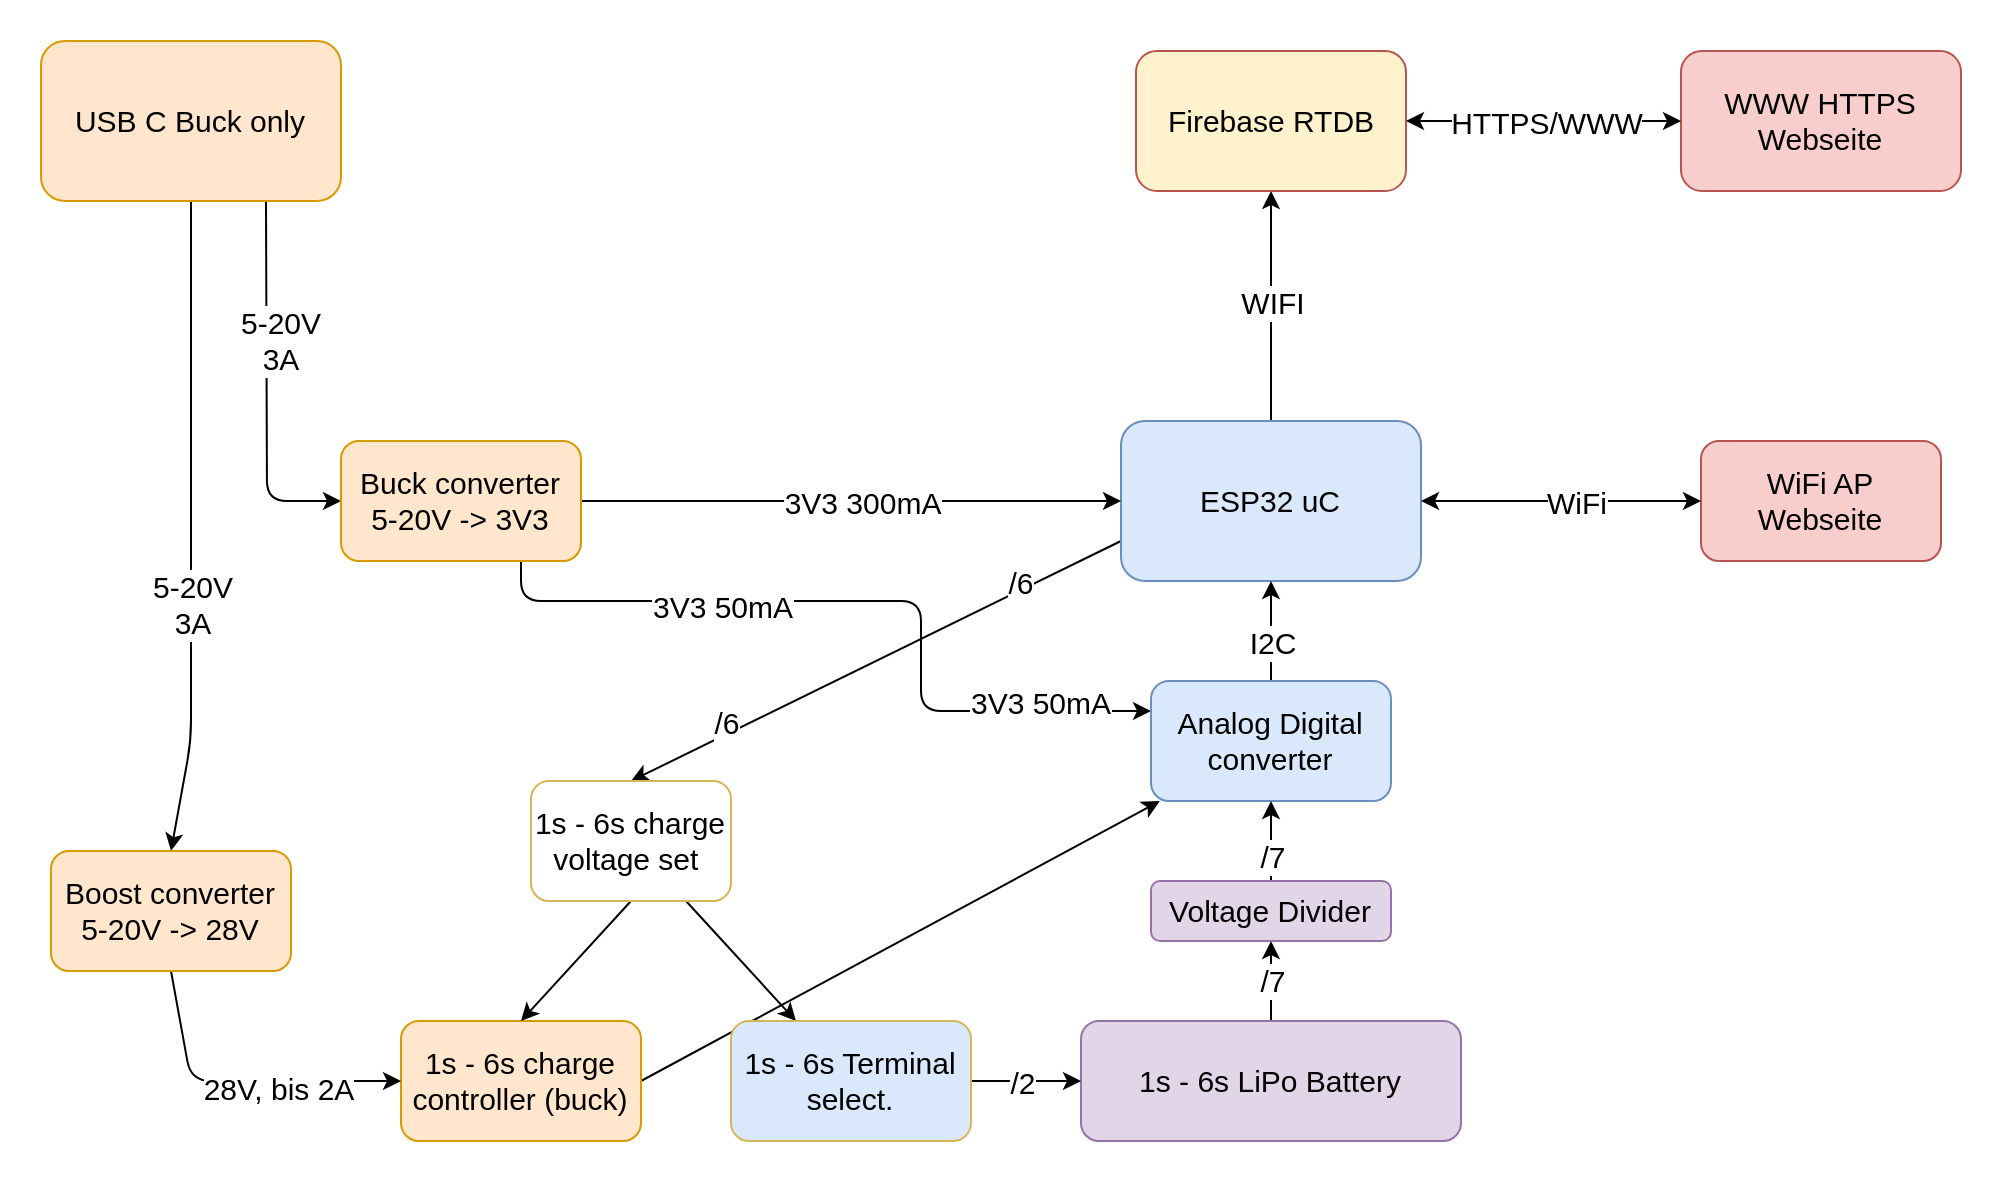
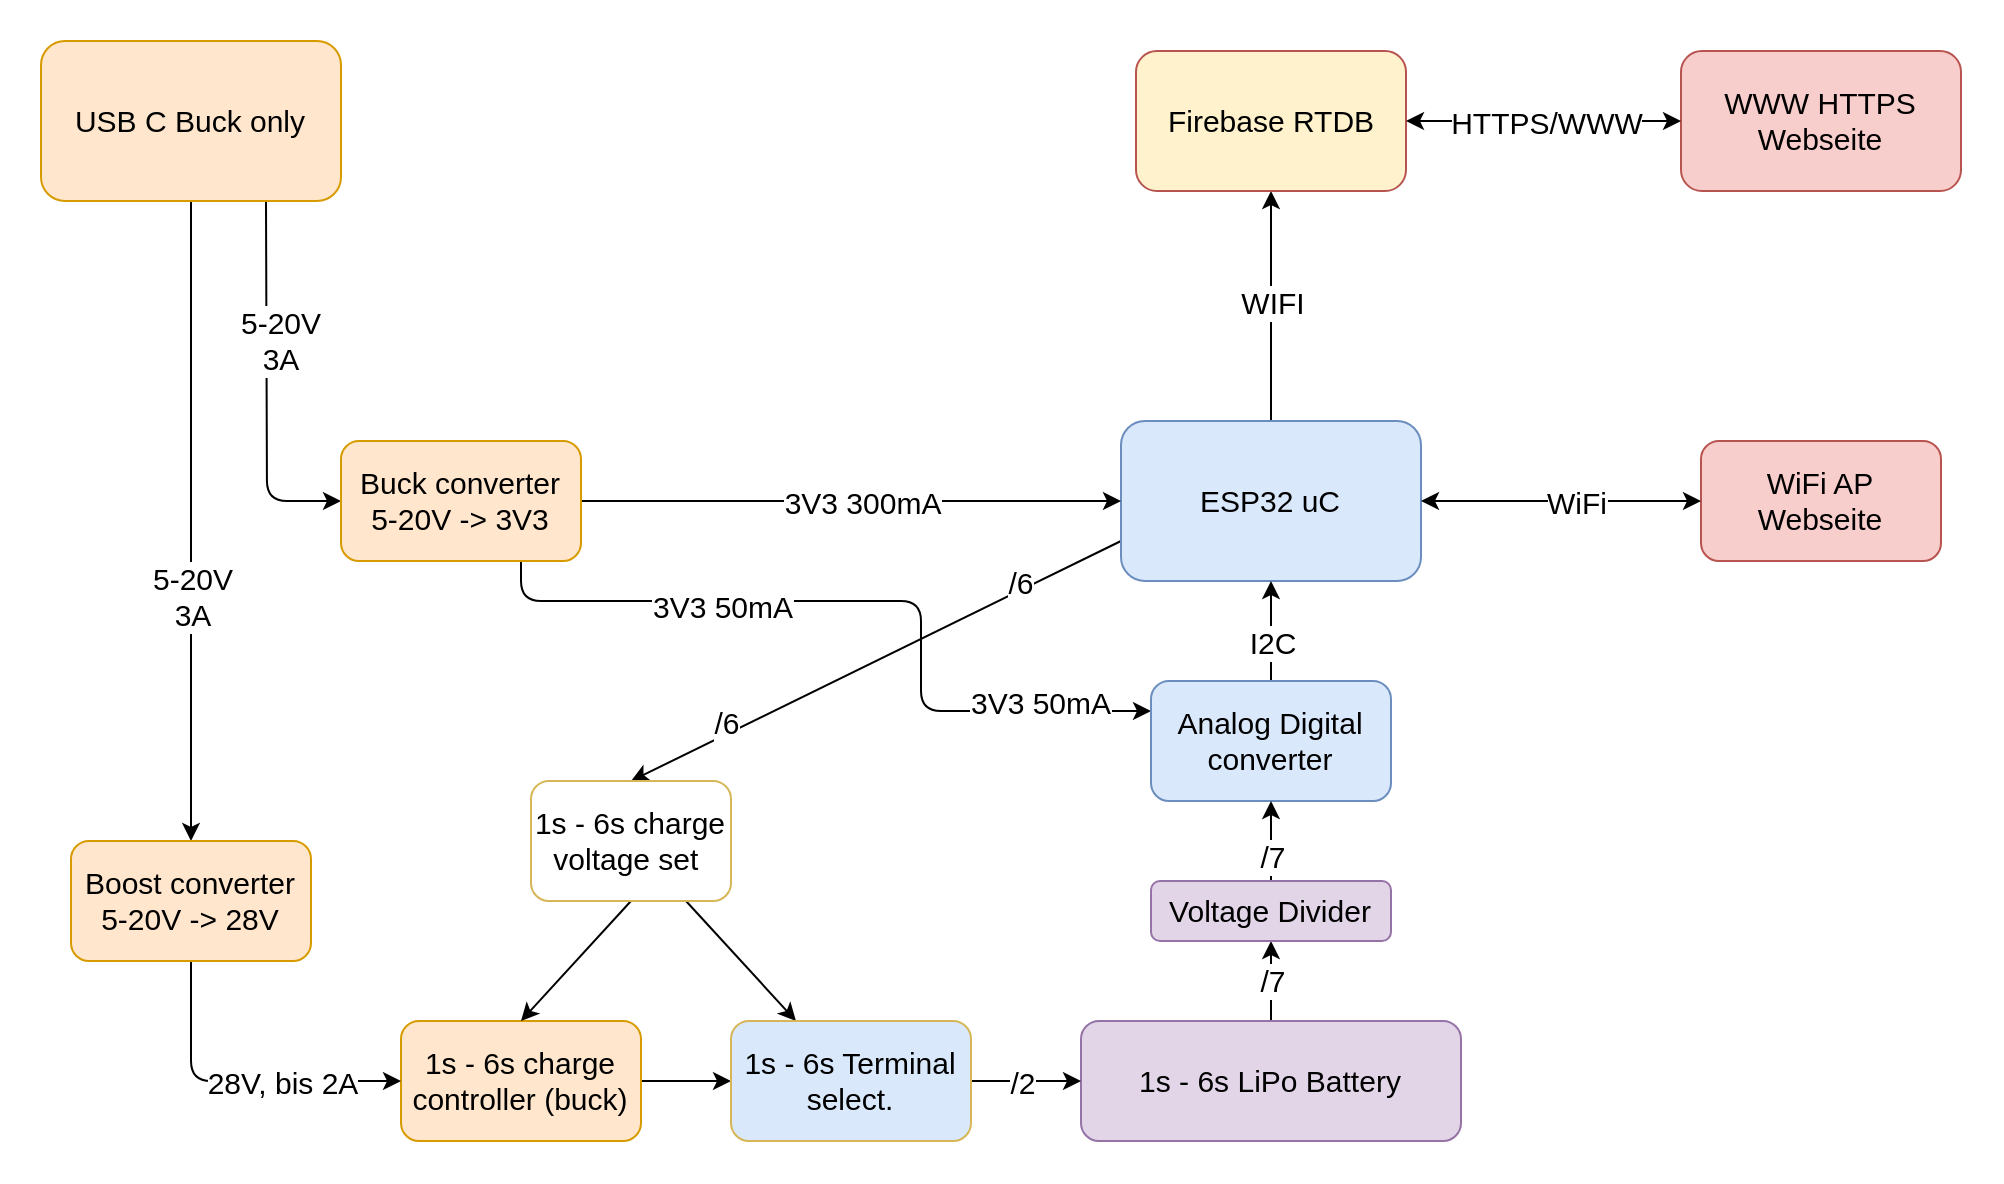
- <mxCell id="32" value="Boost converter&lt;br&gt;5-20V -&amp;gt; 28V" style="rounded=1;whiteSpace=wrap;html=1;fontSize=15;fillColor=#ffe6cc;strokeColor=#d79b00;" vertex="1" parent="1"><mxGeometry x="25" y="425" width="120" height="60" as="geometry" /></mxCell>
+ <mxCell id="32" value="Boost converter&lt;br&gt;5-20V -&amp;gt; 28V" style="rounded=1;whiteSpace=wrap;html=1;fontSize=15;fillColor=#ffe6cc;strokeColor=#d79b00;" vertex="1" parent="1"><mxGeometry x="35" y="420" width="120" height="60" as="geometry" /></mxCell>
- <mxCell id="28" style="edgeStyle=none;html=1;exitX=1;exitY=0.5;exitDx=0;exitDy=0;fontSize=15;" edge="1" parent="1" source="29" target="21"><mxGeometry relative="1" as="geometry" /></mxCell>
+ <mxCell id="28" style="edgeStyle=none;html=1;exitX=1;exitY=0.5;exitDx=0;exitDy=0;entryX=0;entryY=0.5;entryDx=0;entryDy=0;fontSize=15;" edge="1" parent="1" source="29" target="45"><mxGeometry relative="1" as="geometry" /></mxCell>
